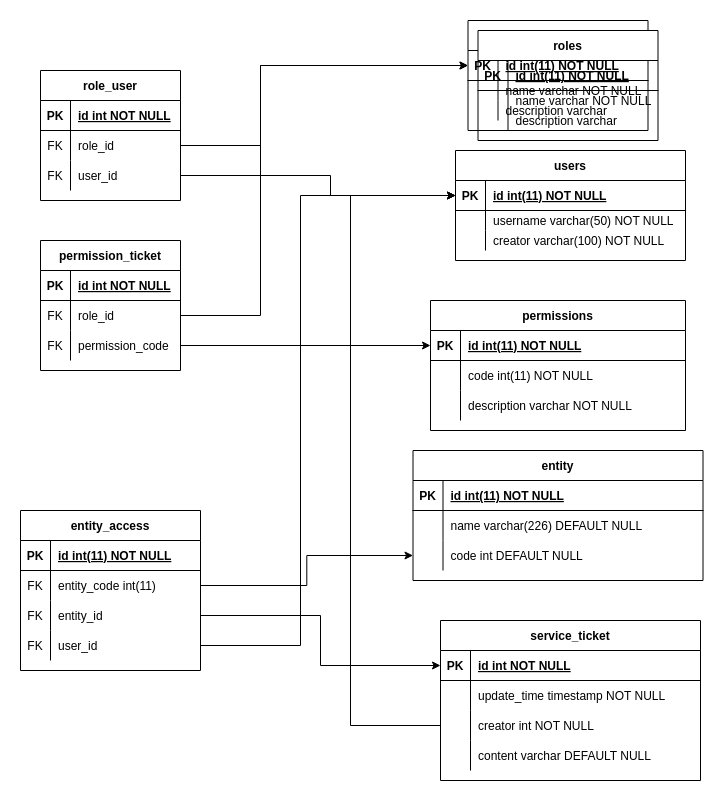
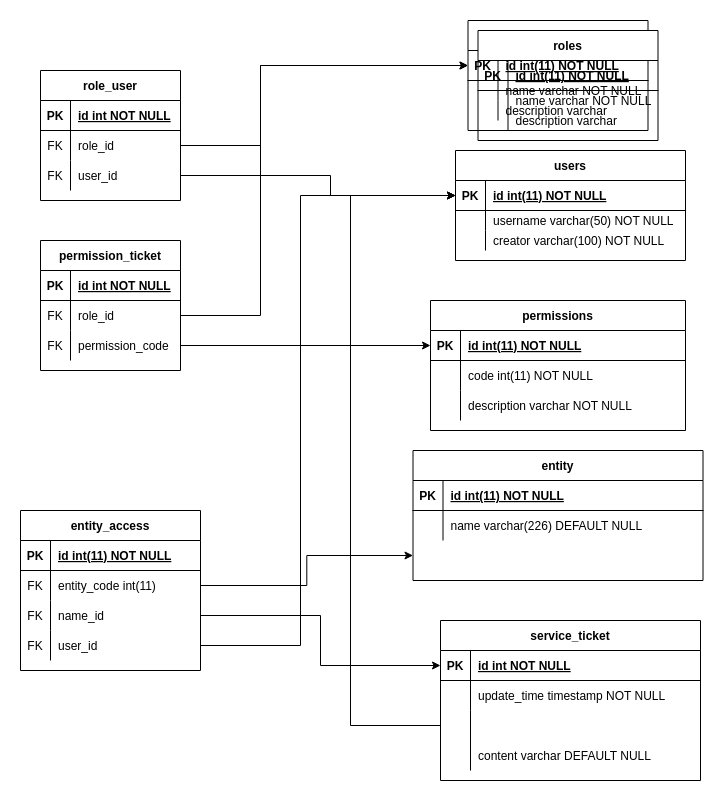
- <mxCell id="77" value="code int DEFAULT NULL" style="shape=partialRectangle;connectable=0;fillColor=none;top=0;left=0;bottom=0;right=0;align=left;spacingLeft=6;overflow=hidden;" parent="75" vertex="1"><mxGeometry x="30" width="260" height="30" as="geometry" /></mxCell>
- <mxCell id="87" value="entity_id" style="shape=partialRectangle;connectable=0;fillColor=none;top=0;left=0;bottom=0;right=0;align=left;spacingLeft=6;overflow=hidden;" parent="85" vertex="1"><mxGeometry x="30" width="150" height="30" as="geometry" /></mxCell>
+ <mxCell id="87" value="name_id" style="shape=partialRectangle;connectable=0;fillColor=none;top=0;left=0;bottom=0;right=0;align=left;spacingLeft=6;overflow=hidden;" parent="85" vertex="1"><mxGeometry x="30" width="150" height="30" as="geometry" /></mxCell>
- <mxCell id="53" value="creator int NOT NULL" style="shape=partialRectangle;connectable=0;fillColor=none;top=0;left=0;bottom=0;right=0;align=left;spacingLeft=6;overflow=hidden;" parent="51" vertex="1"><mxGeometry x="30" width="230" height="30" as="geometry" /></mxCell>
